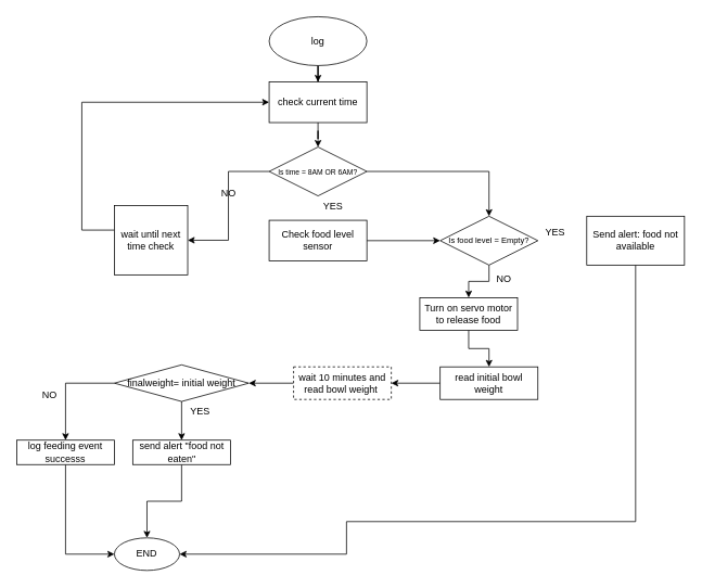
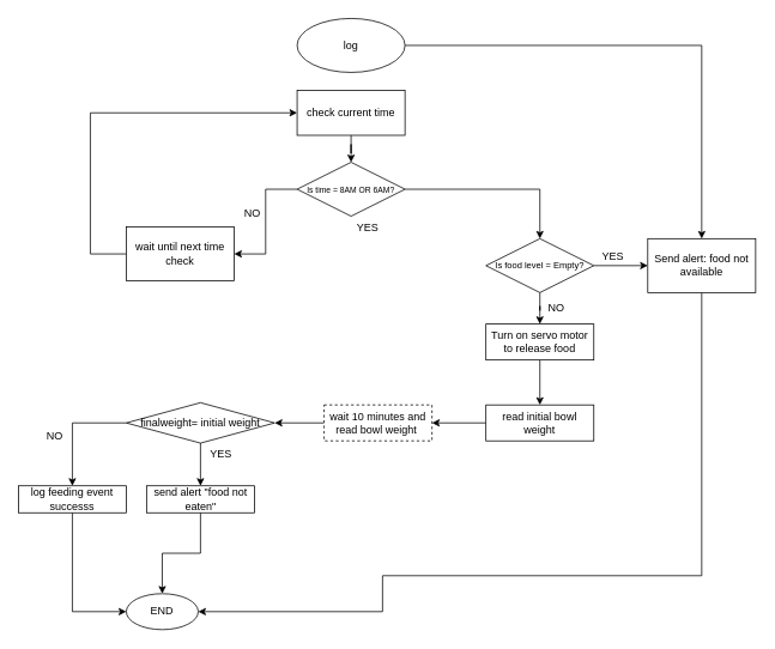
- <mxCell id="2" style="edgeStyle=orthogonalEdgeStyle;rounded=0;orthogonalLoop=1;jettySize=auto;html=1;entryX=0.5;entryY=0;entryDx=0;entryDy=0;" edge="1" parent="1" source="3" target="5"><mxGeometry relative="1" as="geometry" /></mxCell>
+ <mxCell id="2" style="edgeStyle=orthogonalEdgeStyle;rounded=0;orthogonalLoop=1;jettySize=auto;html=1;" edge="1" parent="1" source="3" target="17"><mxGeometry relative="1" as="geometry" /></mxCell>
- <mxCell id="37" value="wait until next time check" style="whiteSpace=wrap;html=1;" vertex="1" parent="1"><mxGeometry x="140" y="252" width="90" height="85" as="geometry" /></mxCell>
+ <mxCell id="37" value="wait until next time check" style="whiteSpace=wrap;html=1;" vertex="1" parent="1"><mxGeometry x="140" y="252" width="120" height="60" as="geometry" /></mxCell>
- <mxCell id="10" value="Check food level sensor" style="rounded=0;whiteSpace=wrap;html=1;" vertex="1" parent="1"><mxGeometry x="330" y="270" width="120" height="50" as="geometry" /></mxCell>
- <mxCell id="9" style="edgeStyle=orthogonalEdgeStyle;rounded=0;orthogonalLoop=1;jettySize=auto;html=1;entryX=0;entryY=0.5;entryDx=0;entryDy=0;" edge="1" parent="1" source="10" target="13"><mxGeometry relative="1" as="geometry" /></mxCell>
+ <mxCell id="12" value="" style="edgeStyle=orthogonalEdgeStyle;rounded=0;orthogonalLoop=1;jettySize=auto;html=1;" edge="1" parent="1" source="13" target="17"><mxGeometry relative="1" as="geometry" /></mxCell>
- <mxCell id="15" value="Turn on servo motor to release food" style="whiteSpace=wrap;html=1;" vertex="1" parent="1"><mxGeometry x="515" y="365" width="120" height="40" as="geometry" /></mxCell>
+ <mxCell id="15" value="Turn on servo motor to release food" style="whiteSpace=wrap;html=1;" vertex="1" parent="1"><mxGeometry x="540" y="360" width="120" height="40" as="geometry" /></mxCell>
